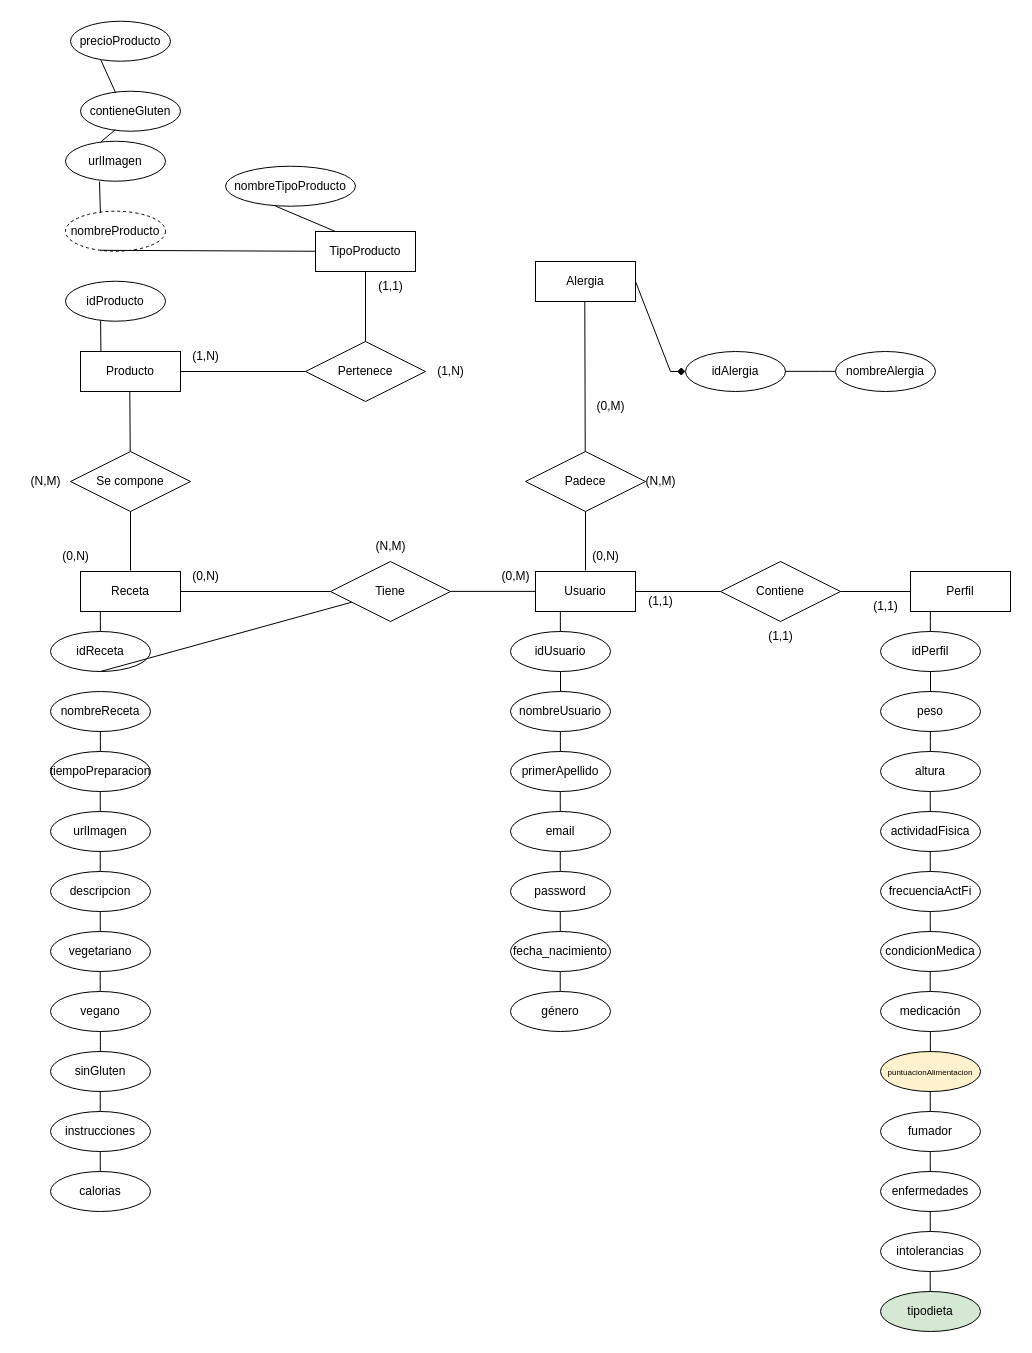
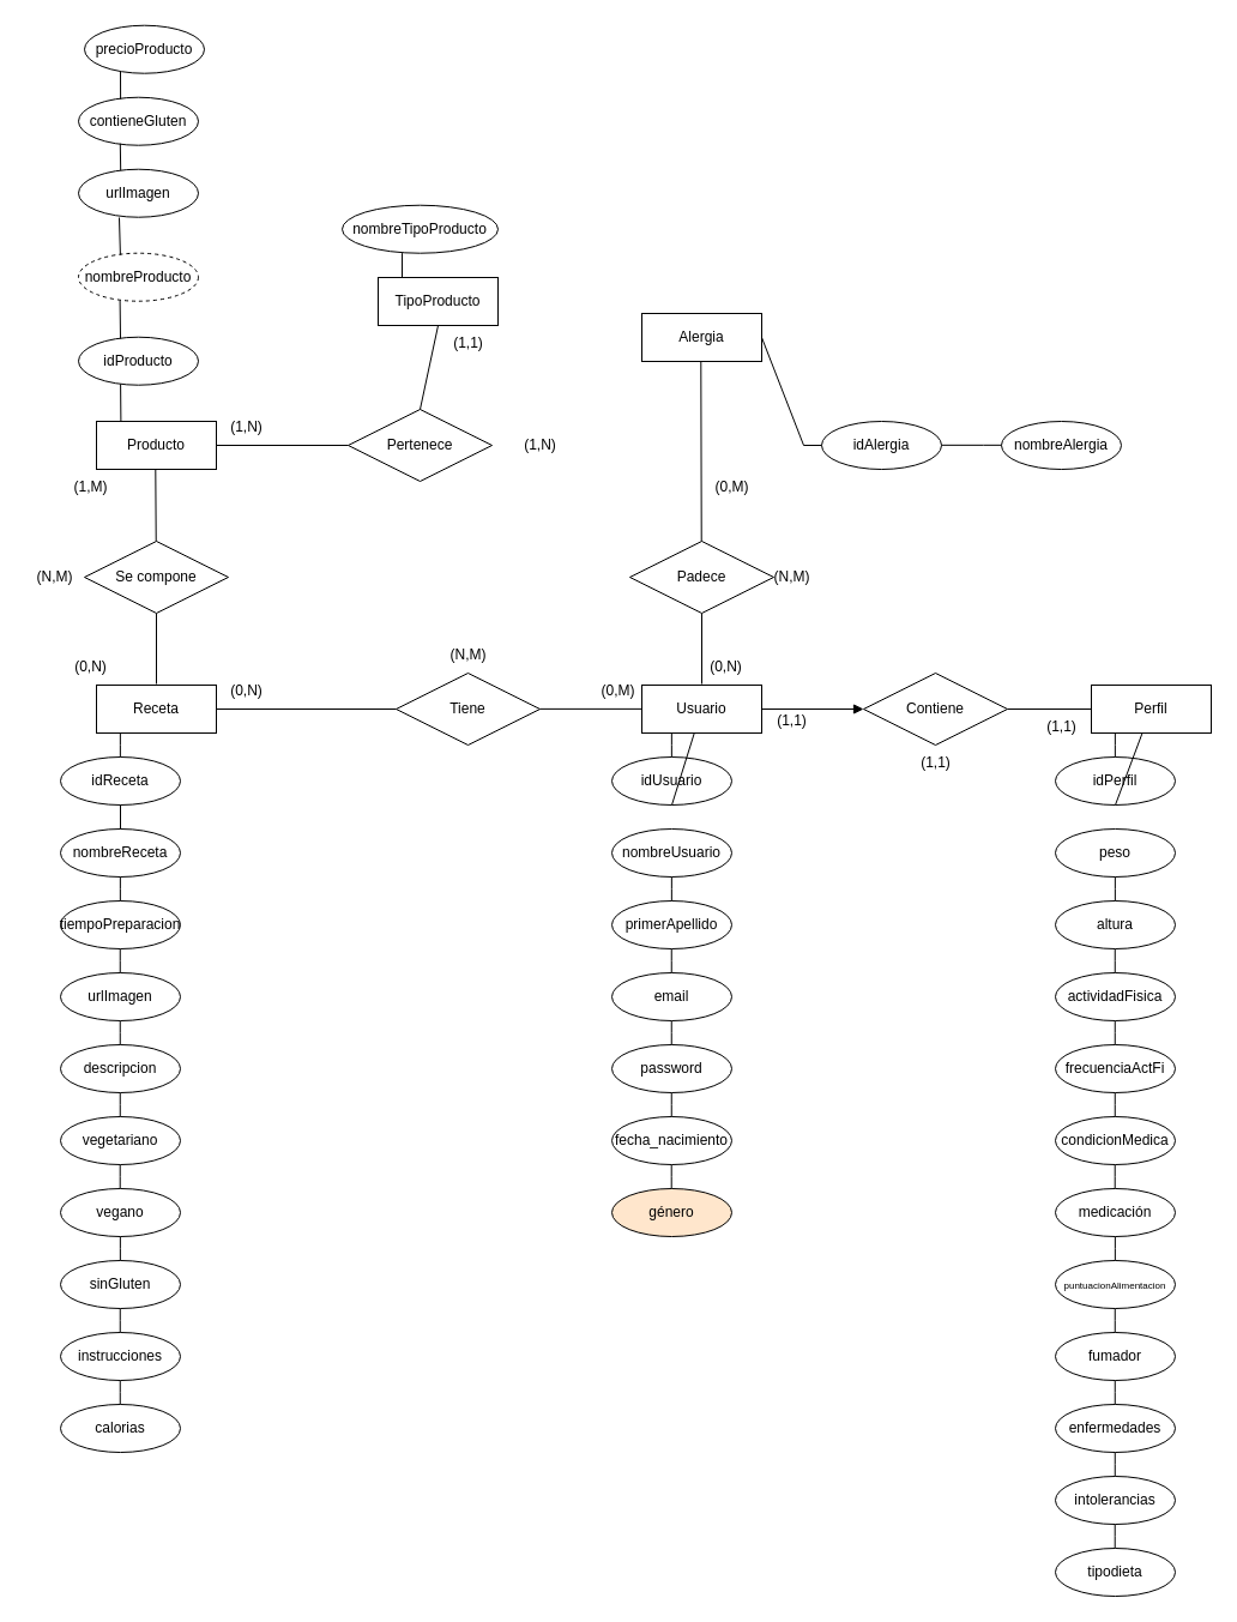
- <mxCell id="98" value="contieneGluten" style="ellipse;whiteSpace=wrap;html=1;align=center;" parent="1" vertex="1"><mxGeometry x="80" y="90.72" width="100" height="40" as="geometry" /></mxCell>
+ <mxCell id="98" value="contieneGluten" style="ellipse;whiteSpace=wrap;html=1;align=center;" parent="1" vertex="1"><mxGeometry x="65" y="80.72" width="100" height="40" as="geometry" /></mxCell>
- <mxCell id="110" value="nombreTipoProducto" style="ellipse;whiteSpace=wrap;html=1;align=center;" parent="1" vertex="1"><mxGeometry x="225" y="165.72" width="130" height="40" as="geometry" /></mxCell>
+ <mxCell id="110" value="nombreTipoProducto" style="ellipse;whiteSpace=wrap;html=1;align=center;" parent="1" vertex="1"><mxGeometry x="285" y="170.72" width="130" height="40" as="geometry" /></mxCell>
- <mxCell id="96" value="" style="endArrow=none;html=1;rounded=0;exitX=0.346;exitY=0.977;exitDx=0;exitDy=0;exitPerimeter=0;" parent="1" source="94" target="104" edge="1"><mxGeometry relative="1" as="geometry"><mxPoint x="100" y="250.72" as="sourcePoint" /><mxPoint x="100" y="281.72" as="targetPoint" /></mxGeometry></mxCell>
+ <mxCell id="96" value="" style="endArrow=none;html=1;rounded=0;exitX=0.346;exitY=0.977;exitDx=0;exitDy=0;exitPerimeter=0;entryX=0.35;entryY=0.03;entryDx=0;entryDy=0;entryPerimeter=0;" parent="1" source="94" target="93" edge="1"><mxGeometry relative="1" as="geometry"><mxPoint x="100" y="250.72" as="sourcePoint" /><mxPoint x="100" y="281.72" as="targetPoint" /></mxGeometry></mxCell>
- <mxCell id="103" value="Pertenece" style="shape=rhombus;perimeter=rhombusPerimeter;whiteSpace=wrap;html=1;align=center;" parent="1" vertex="1"><mxGeometry x="305" y="341" width="120" height="60" as="geometry" /></mxCell>
+ <mxCell id="103" value="Pertenece" style="shape=rhombus;perimeter=rhombusPerimeter;whiteSpace=wrap;html=1;align=center;" parent="1" vertex="1"><mxGeometry x="290" y="341" width="120" height="60" as="geometry" /></mxCell>
- <mxCell id="56" value="" style="endArrow=diamond;html=1;rounded=0;exitX=1;exitY=0.5;exitDx=0;exitDy=0;entryX=0;entryY=0.5;entryDx=0;entryDy=0;" parent="1" source="49" target="54" edge="1"><mxGeometry relative="1" as="geometry"><mxPoint x="734.86" y="321" as="sourcePoint" /><mxPoint x="734.86" y="341" as="targetPoint" /><Array as="points"><mxPoint x="670" y="371" /></Array></mxGeometry></mxCell>
+ <mxCell id="56" value="" style="endArrow=none;html=1;rounded=0;exitX=1;exitY=0.5;exitDx=0;exitDy=0;entryX=0;entryY=0.5;entryDx=0;entryDy=0;" parent="1" source="49" target="54" edge="1"><mxGeometry relative="1" as="geometry"><mxPoint x="734.86" y="321" as="sourcePoint" /><mxPoint x="734.86" y="341" as="targetPoint" /><Array as="points"><mxPoint x="670" y="371" /></Array></mxGeometry></mxCell>
+ <mxCell id="91" value="(1,M)" style="text;html=1;align=center;verticalAlign=middle;resizable=0;points=[];autosize=1;strokeColor=none;fillColor=none;" parent="1" vertex="1"><mxGeometry x="50" y="391" width="50" height="30" as="geometry" /></mxCell>
- <mxCell id="58" value="" style="endArrow=none;html=1;rounded=0;entryX=0;entryY=0.5;entryDx=0;entryDy=0;exitX=1;exitY=0.5;exitDx=0;exitDy=0;" parent="1" source="2" target="4" edge="1"><mxGeometry relative="1" as="geometry"><mxPoint x="595" y="580" as="sourcePoint" /><mxPoint x="595" y="521" as="targetPoint" /></mxGeometry></mxCell>
+ <mxCell id="58" value="" style="endArrow=block;html=1;rounded=0;entryX=0;entryY=0.5;entryDx=0;entryDy=0;exitX=1;exitY=0.5;exitDx=0;exitDy=0;" parent="1" source="2" target="4" edge="1"><mxGeometry relative="1" as="geometry"><mxPoint x="595" y="580" as="sourcePoint" /><mxPoint x="595" y="521" as="targetPoint" /></mxGeometry></mxCell>
- <mxCell id="73" value="" style="endArrow=none;html=1;rounded=0;exitX=0.5;exitY=1;exitDx=0;exitDy=0;" parent="1" source="66" target="60" edge="1"><mxGeometry relative="1" as="geometry"><mxPoint x="110" y="621" as="sourcePoint" /><mxPoint x="110" y="661" as="targetPoint" /></mxGeometry></mxCell>
+ <mxCell id="73" value="" style="endArrow=none;html=1;rounded=0;exitX=0.5;exitY=1;exitDx=0;exitDy=0;entryX=0.5;entryY=0;entryDx=0;entryDy=0;" parent="1" source="66" target="67" edge="1"><mxGeometry relative="1" as="geometry"><mxPoint x="110" y="621" as="sourcePoint" /><mxPoint x="110" y="661" as="targetPoint" /></mxGeometry></mxCell>
- <mxCell id="16" value="" style="endArrow=none;html=1;rounded=0;exitX=0.5;exitY=1;exitDx=0;exitDy=0;entryX=0.5;entryY=0;entryDx=0;entryDy=0;" parent="1" source="9" target="10" edge="1"><mxGeometry relative="1" as="geometry"><mxPoint x="570" y="621" as="sourcePoint" /><mxPoint x="570" y="661" as="targetPoint" /></mxGeometry></mxCell>
+ <mxCell id="16" value="" style="endArrow=none;html=1;rounded=0;exitX=0.5;exitY=1;exitDx=0;exitDy=0;" parent="1" source="9" target="2" edge="1"><mxGeometry relative="1" as="geometry"><mxPoint x="570" y="621" as="sourcePoint" /><mxPoint x="570" y="661" as="targetPoint" /></mxGeometry></mxCell>
- <mxCell id="30" value="" style="endArrow=none;html=1;rounded=0;exitX=0.5;exitY=1;exitDx=0;exitDy=0;entryX=0.5;entryY=0;entryDx=0;entryDy=0;" parent="1" source="23" target="24" edge="1"><mxGeometry relative="1" as="geometry"><mxPoint x="940" y="621" as="sourcePoint" /><mxPoint x="940" y="661" as="targetPoint" /></mxGeometry></mxCell>
+ <mxCell id="30" value="" style="endArrow=none;html=1;rounded=0;exitX=0.5;exitY=1;exitDx=0;exitDy=0;" parent="1" source="23" target="3" edge="1"><mxGeometry relative="1" as="geometry"><mxPoint x="940" y="621" as="sourcePoint" /><mxPoint x="940" y="661" as="targetPoint" /></mxGeometry></mxCell>
- <mxCell id="15" value="género" style="ellipse;whiteSpace=wrap;html=1;align=center;" parent="1" vertex="1"><mxGeometry x="510" y="991" width="100" height="40" as="geometry" /></mxCell>
+ <mxCell id="15" value="género" style="ellipse;whiteSpace=wrap;html=1;align=center;fillColor=#ffe6cc;" parent="1" vertex="1"><mxGeometry x="510" y="991" width="100" height="40" as="geometry" /></mxCell>
- <mxCell id="37" value="&lt;font style=&quot;font-size: 8px;&quot;&gt;puntuacionAlimentacion&lt;/font&gt;" style="ellipse;whiteSpace=wrap;html=1;align=center;fillColor=#fff2cc;" parent="1" vertex="1"><mxGeometry x="880" y="1051" width="100" height="40" as="geometry" /></mxCell>
+ <mxCell id="37" value="&lt;font style=&quot;font-size: 8px;&quot;&gt;puntuacionAlimentacion&lt;/font&gt;" style="ellipse;whiteSpace=wrap;html=1;align=center;" parent="1" vertex="1"><mxGeometry x="880" y="1051" width="100" height="40" as="geometry" /></mxCell>
- <mxCell id="41" value="tipodieta" style="ellipse;whiteSpace=wrap;html=1;align=center;fillColor=#d5e8d4;" parent="1" vertex="1"><mxGeometry x="880" y="1291" width="100" height="40" as="geometry" /></mxCell>
+ <mxCell id="41" value="tipodieta" style="ellipse;whiteSpace=wrap;html=1;align=center;" parent="1" vertex="1"><mxGeometry x="880" y="1291" width="100" height="40" as="geometry" /></mxCell>
